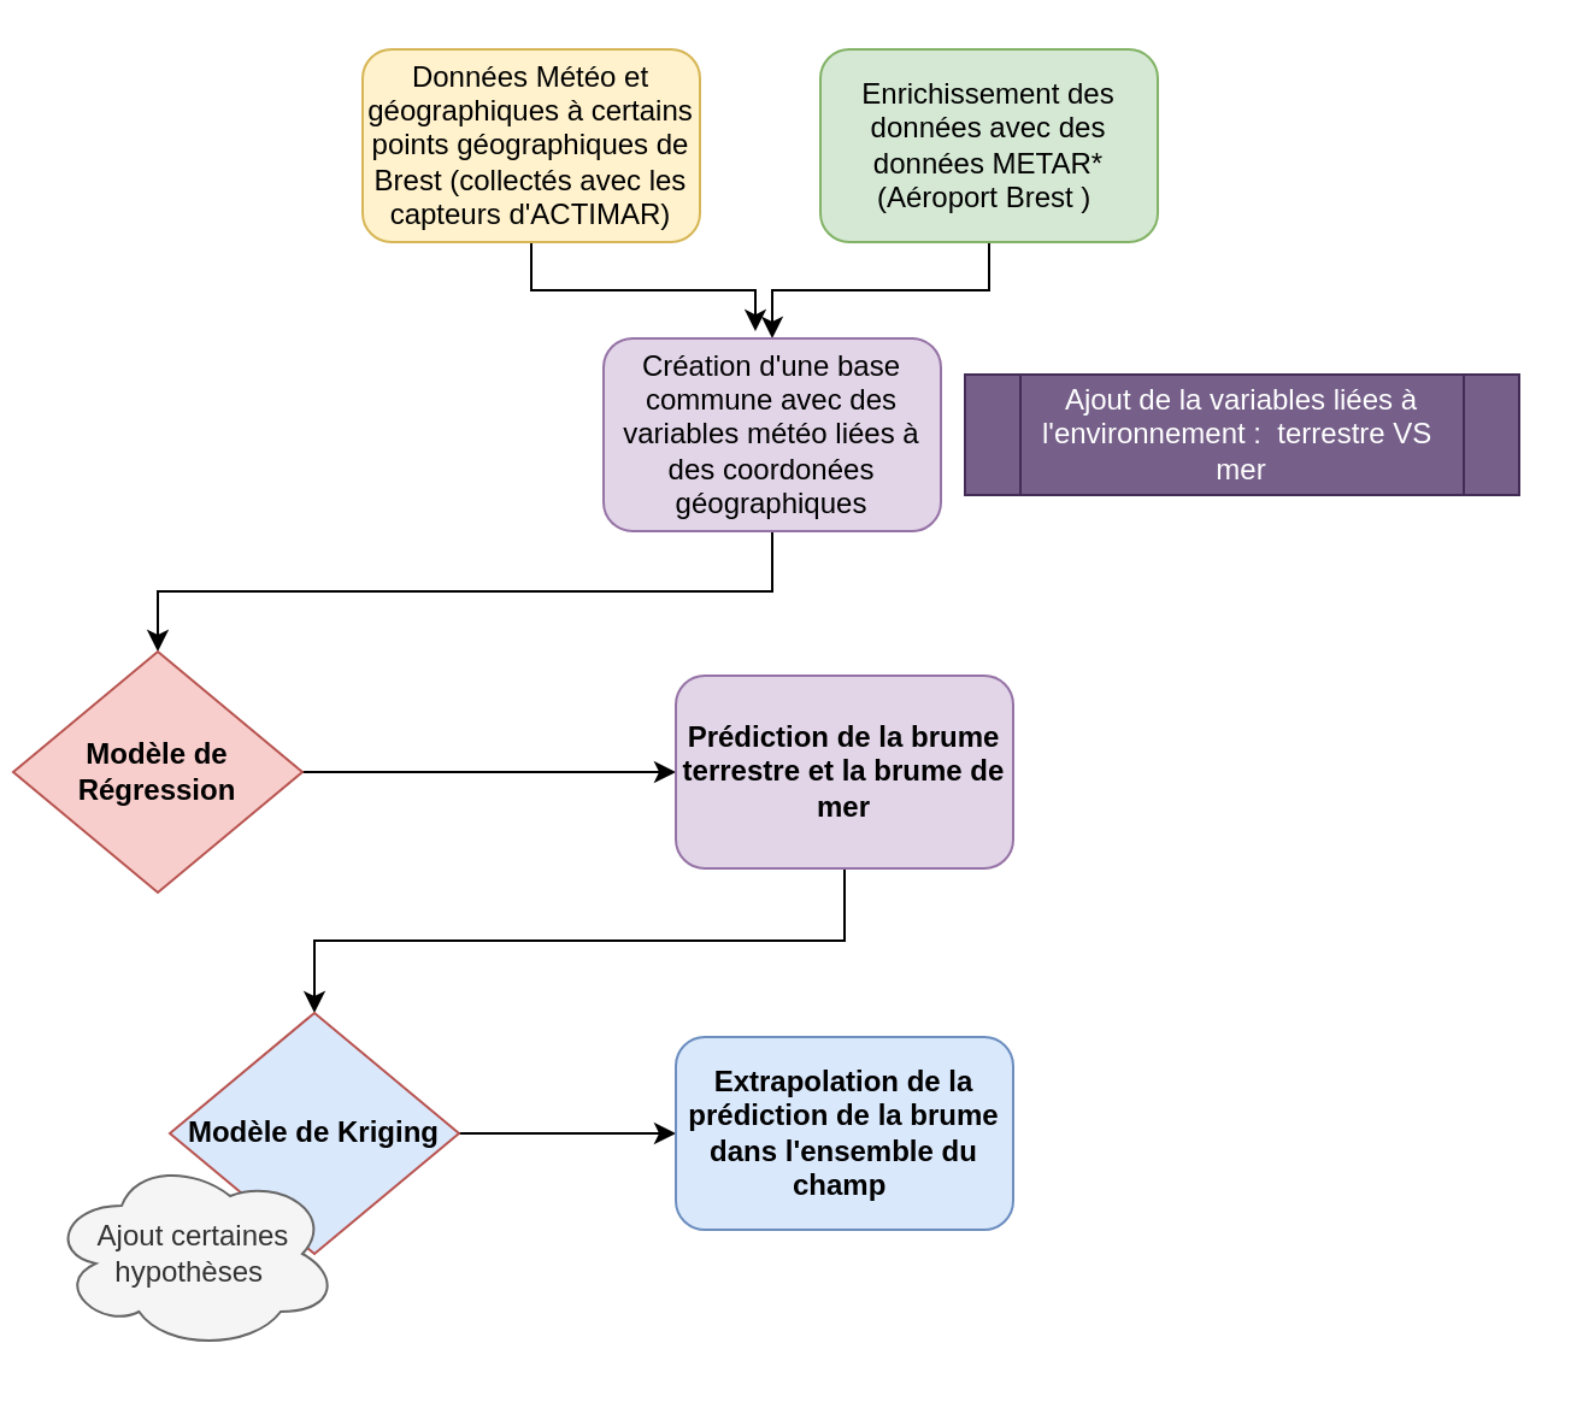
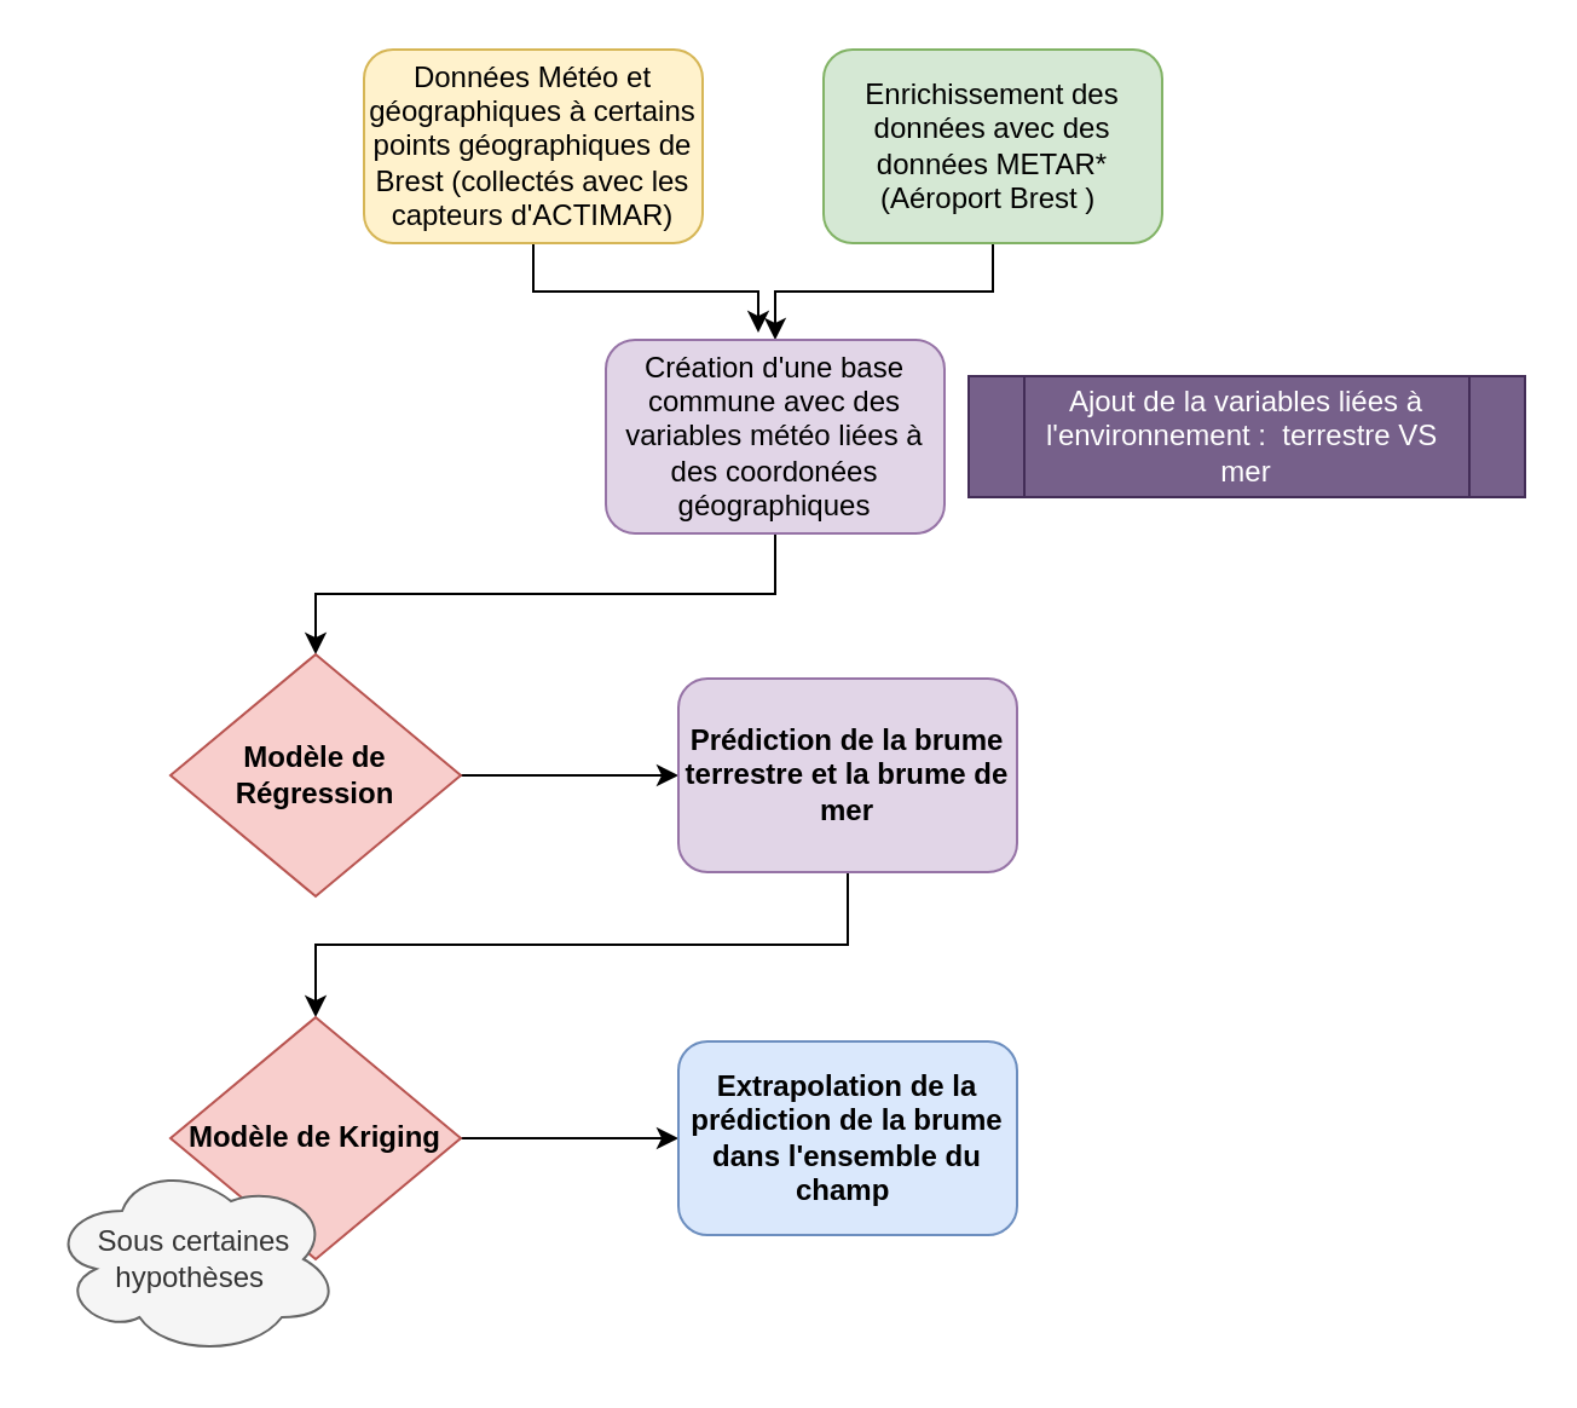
- <mxCell id="9" value="&lt;b&gt;Modèle de Régression&lt;/b&gt;" style="rhombus;whiteSpace=wrap;html=1;fillColor=#f8cecc;strokeColor=#b85450;" parent="1" vertex="1"><mxGeometry x="5" y="270" width="120" height="100" as="geometry" /></mxCell>
+ <mxCell id="9" value="&lt;b&gt;Modèle de Régression&lt;/b&gt;" style="rhombus;whiteSpace=wrap;html=1;fillColor=#f8cecc;strokeColor=#b85450;" parent="1" vertex="1"><mxGeometry x="70" y="270" width="120" height="100" as="geometry" /></mxCell>
- <mxCell id="13" value="&lt;b&gt;Modèle de Kriging&lt;/b&gt;" style="rhombus;whiteSpace=wrap;html=1;fillColor=#dae8fc;strokeColor=#b85450;" parent="1" vertex="1"><mxGeometry x="70" y="420" width="120" height="100" as="geometry" /></mxCell>
+ <mxCell id="13" value="&lt;b&gt;Modèle de Kriging&lt;/b&gt;" style="rhombus;whiteSpace=wrap;html=1;fillColor=#f8cecc;strokeColor=#b85450;" parent="1" vertex="1"><mxGeometry x="70" y="420" width="120" height="100" as="geometry" /></mxCell>
- <mxCell id="16" value="Ajout certaines hypothèses&amp;nbsp;" style="ellipse;shape=cloud;whiteSpace=wrap;html=1;fillColor=#f5f5f5;fontColor=#333333;strokeColor=#666666;" vertex="1" parent="1"><mxGeometry x="20" y="480" width="120" height="80" as="geometry" /></mxCell>
+ <mxCell id="16" value="Sous certaines hypothèses&amp;nbsp;" style="ellipse;shape=cloud;whiteSpace=wrap;html=1;fillColor=#f5f5f5;fontColor=#333333;strokeColor=#666666;" vertex="1" parent="1"><mxGeometry x="20" y="480" width="120" height="80" as="geometry" /></mxCell>
